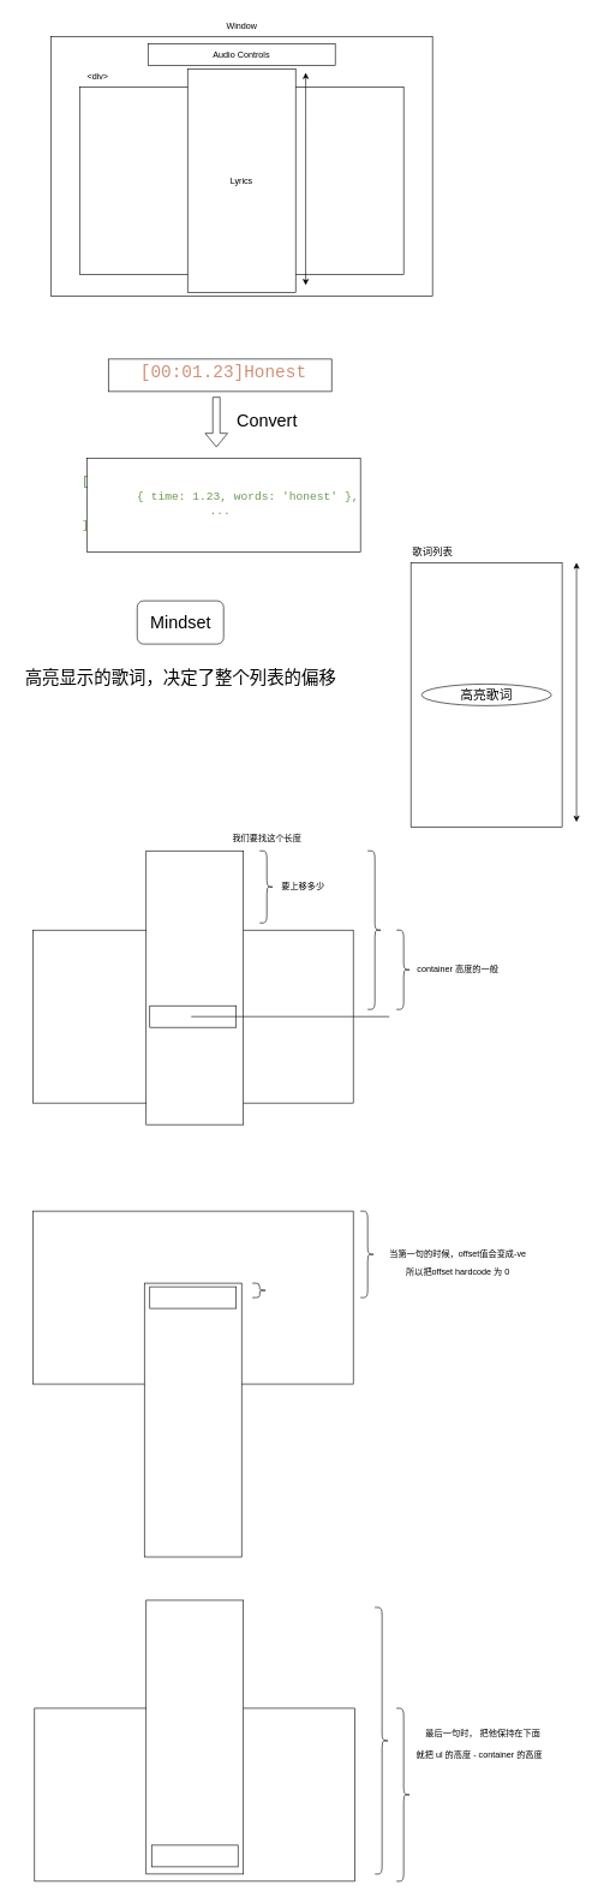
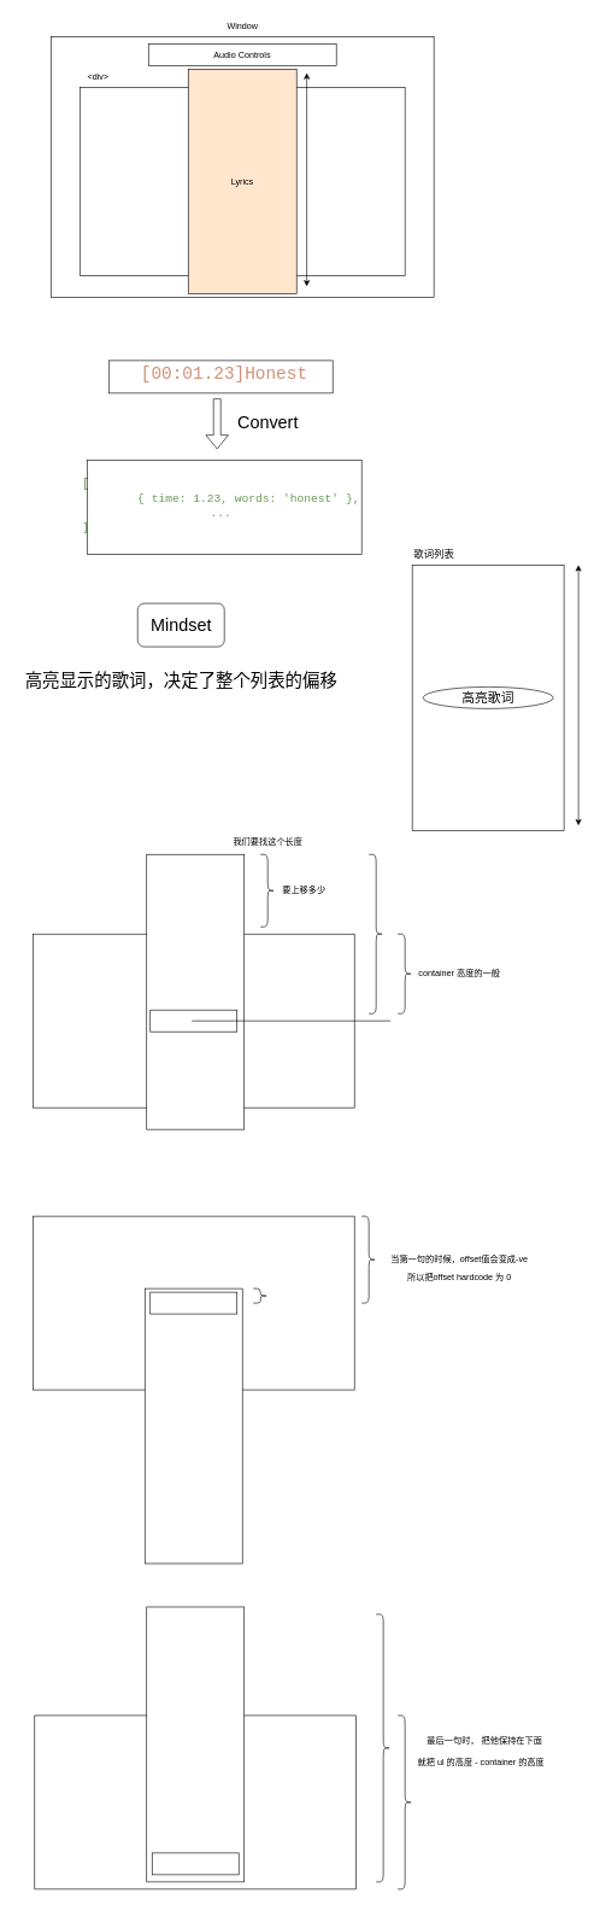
- <mxCell id="7" value="Lyrics" style="rounded=0;whiteSpace=wrap;html=1;" vertex="1" parent="1"><mxGeometry x="260" y="95" width="150" height="310" as="geometry" /></mxCell>
+ <mxCell id="7" value="Lyrics" style="rounded=0;whiteSpace=wrap;html=1;fillColor=#ffe6cc;" vertex="1" parent="1"><mxGeometry x="260" y="95" width="150" height="310" as="geometry" /></mxCell>
